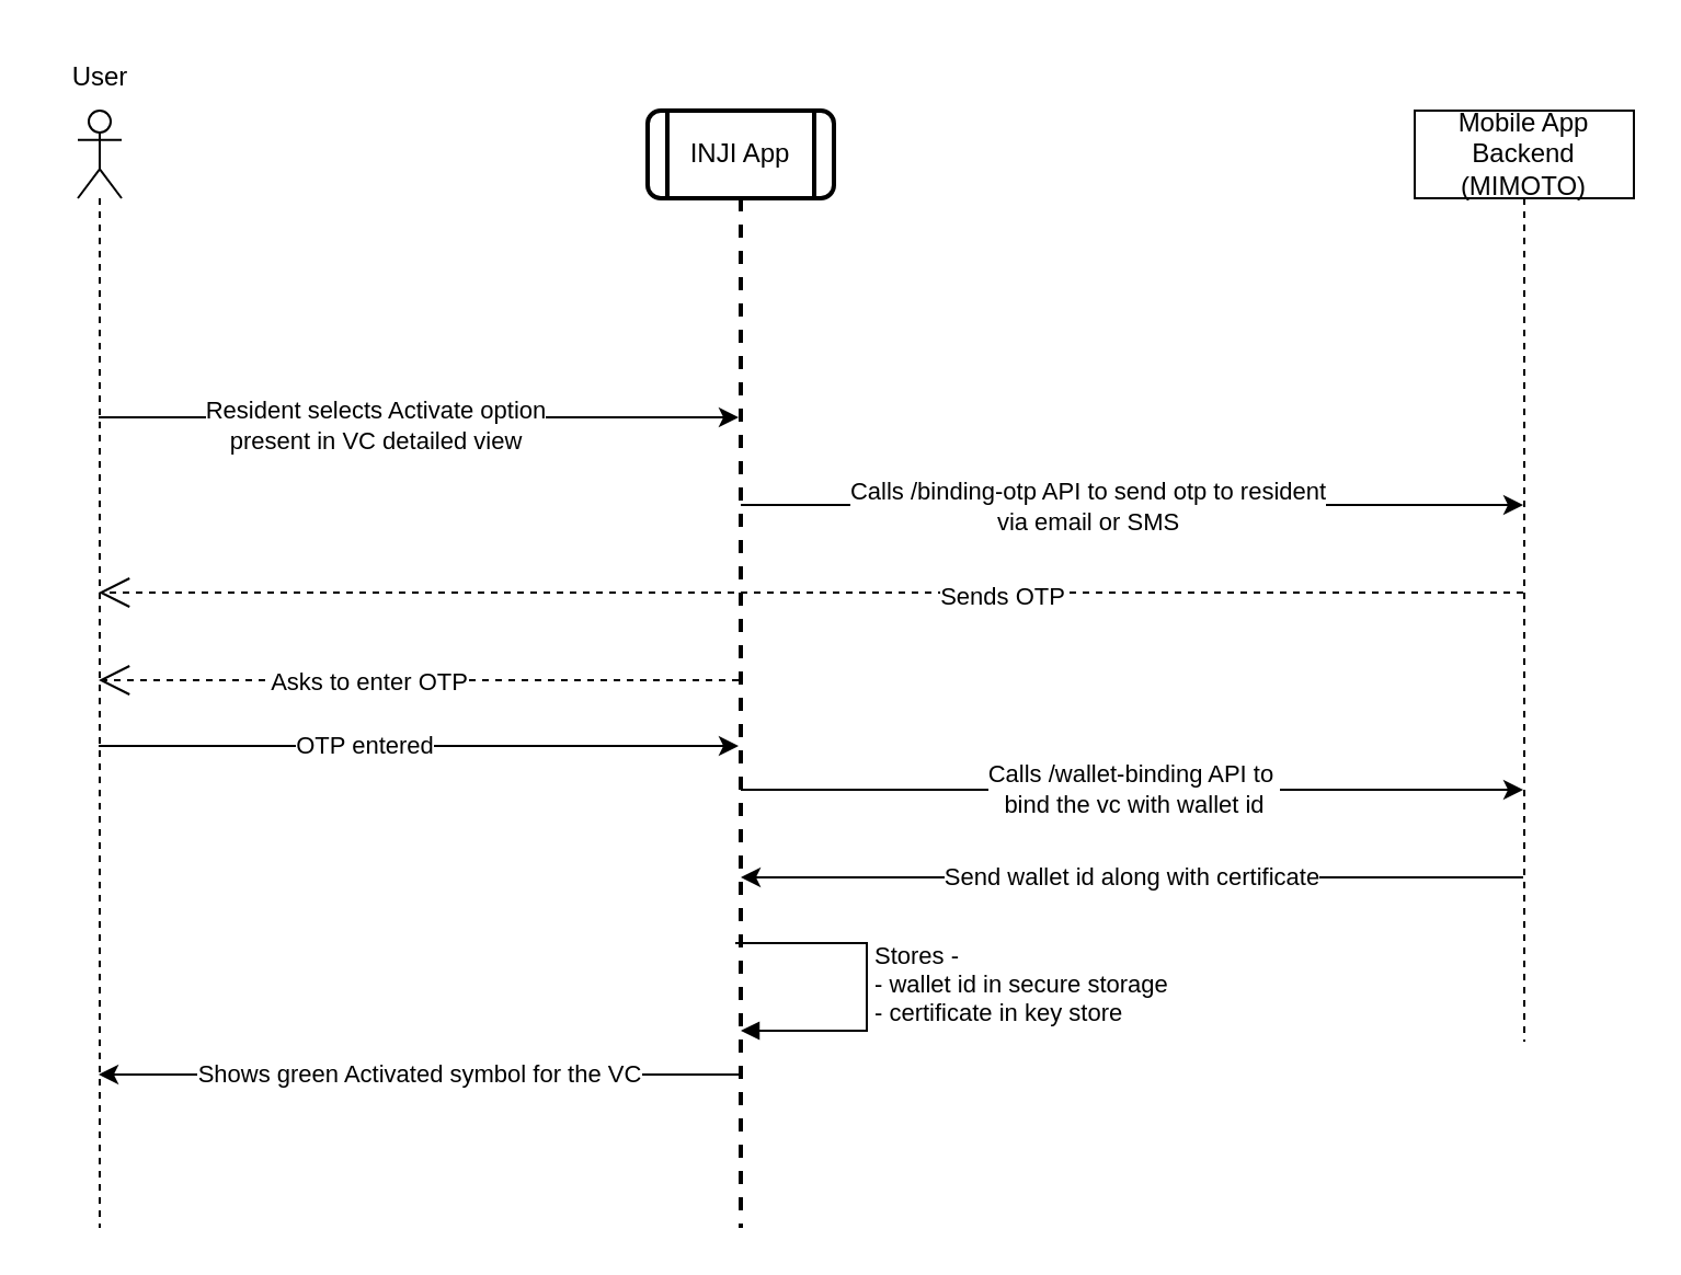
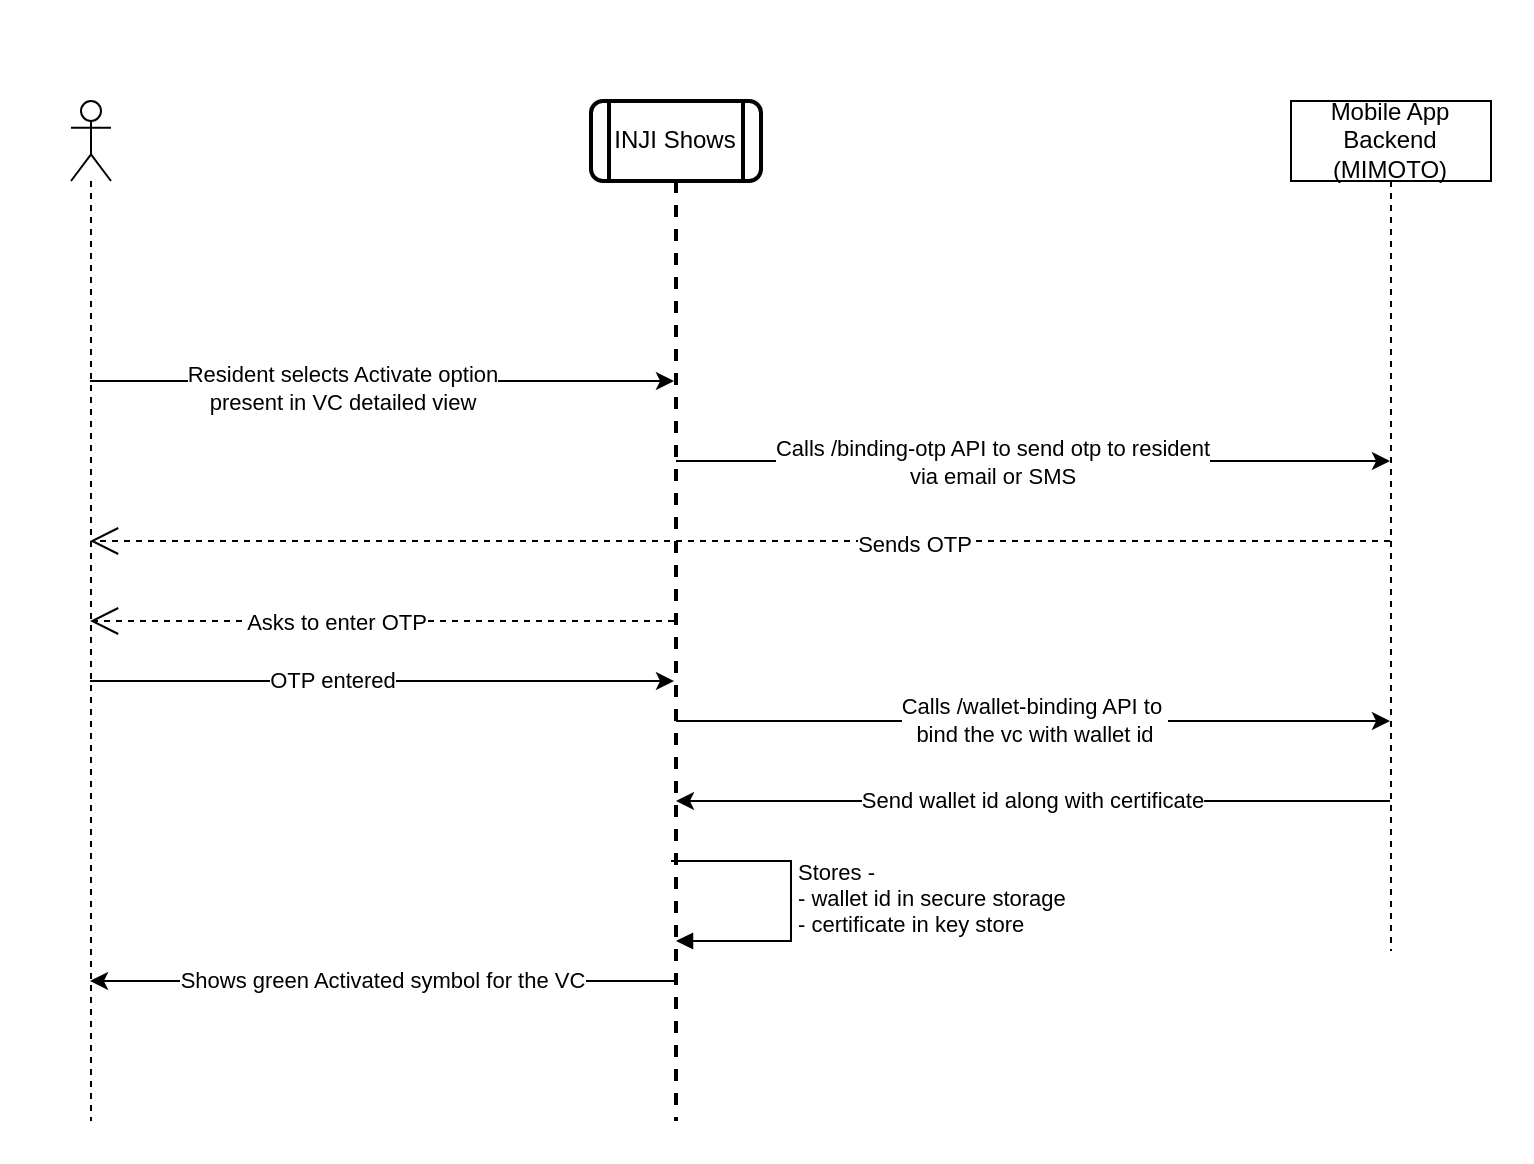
- <mxCell id="6" value="User" style="text;html=1;align=center;verticalAlign=middle;resizable=0;points=[];autosize=1;strokeColor=none;fillColor=none;" parent="1" vertex="1"><mxGeometry x="20" y="20" width="50" height="30" as="geometry" /></mxCell>
- <mxCell id="13" value="INJI App" style="shape=umlLifeline;perimeter=lifelinePerimeter;whiteSpace=wrap;html=1;container=1;dropTarget=0;collapsible=0;recursiveResize=0;outlineConnect=0;portConstraint=eastwest;newEdgeStyle={&quot;edgeStyle&quot;:&quot;elbowEdgeStyle&quot;,&quot;elbow&quot;:&quot;vertical&quot;,&quot;curved&quot;:0,&quot;rounded&quot;:0};participant=process;verticalAlign=middle;strokeColor=default;shadow=0;dashed=0;strokeWidth=2;labelBackgroundColor=#ffffff;fillColor=default;fontColor=default;sketch=0;gradientColor=none;fontStyle=0;rounded=1;" parent="1" vertex="1"><mxGeometry x="295" y="50" width="85" height="510" as="geometry" /></mxCell>
+ <mxCell id="13" value="INJI Shows" style="shape=umlLifeline;perimeter=lifelinePerimeter;whiteSpace=wrap;html=1;container=1;dropTarget=0;collapsible=0;recursiveResize=0;outlineConnect=0;portConstraint=eastwest;newEdgeStyle={&quot;edgeStyle&quot;:&quot;elbowEdgeStyle&quot;,&quot;elbow&quot;:&quot;vertical&quot;,&quot;curved&quot;:0,&quot;rounded&quot;:0};participant=process;verticalAlign=middle;strokeColor=default;shadow=0;dashed=0;strokeWidth=2;labelBackgroundColor=#ffffff;fillColor=default;fontColor=default;sketch=0;gradientColor=none;fontStyle=0;rounded=1;" parent="1" vertex="1"><mxGeometry x="295" y="50" width="85" height="510" as="geometry" /></mxCell>
